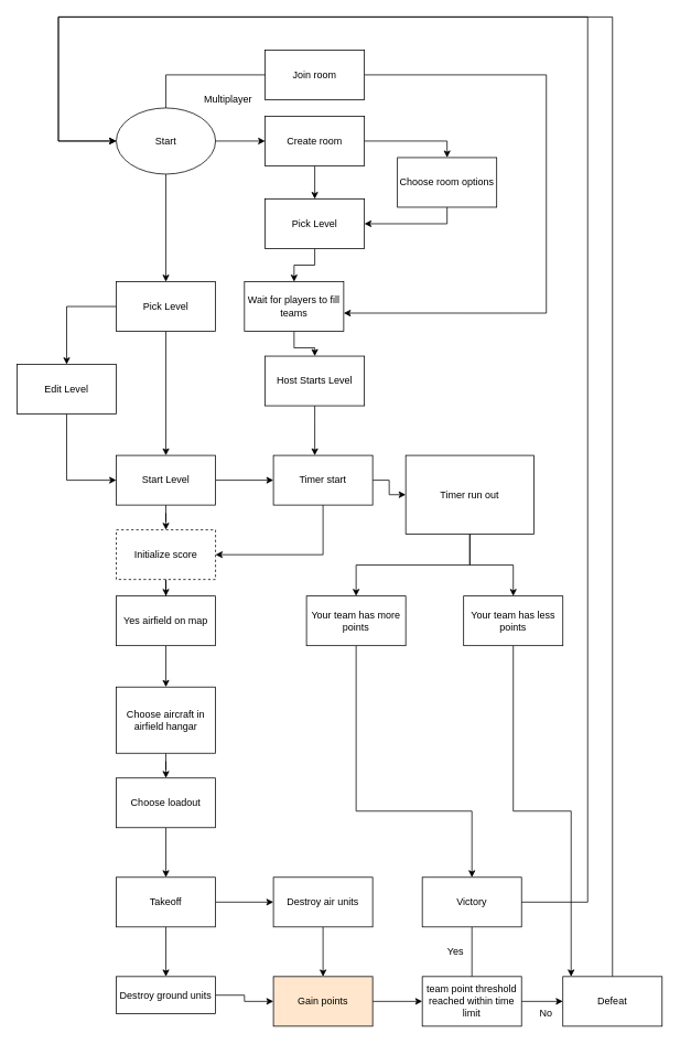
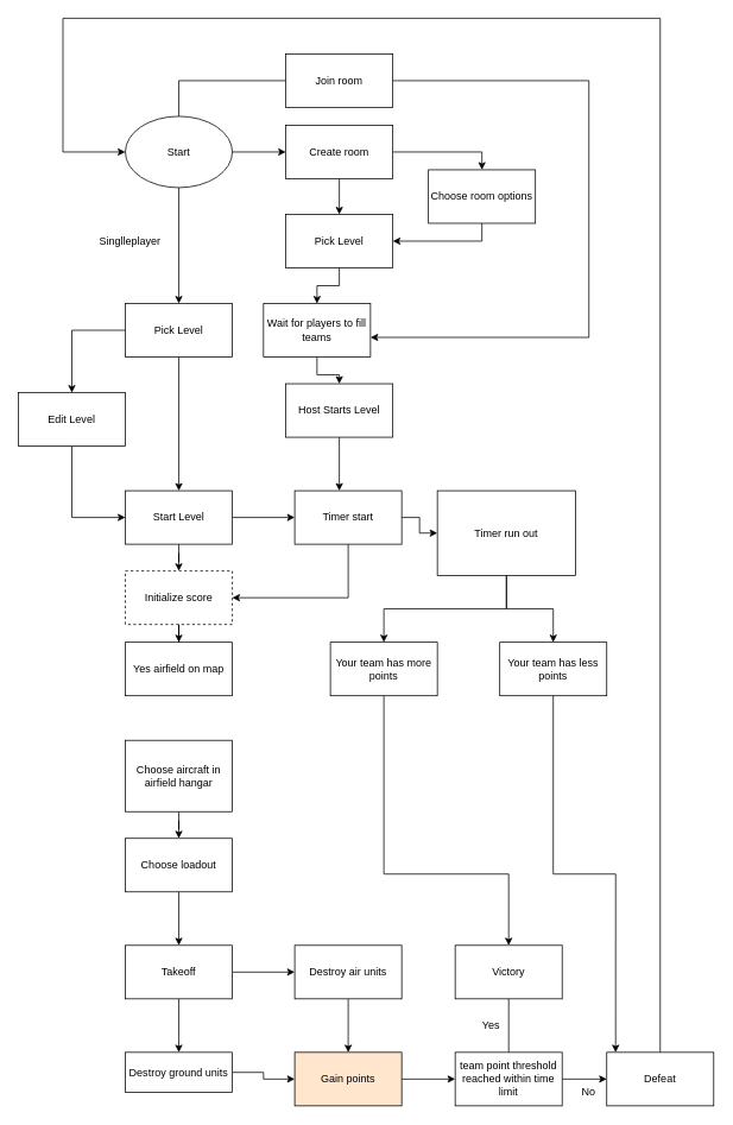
- <mxCell id="55" value="Multiplayer" style="text;html=1;align=center;verticalAlign=middle;resizable=0;points=[];autosize=1;strokeColor=none;fillColor=none;" vertex="1" parent="1"><mxGeometry x="240" y="110" width="70" height="20" as="geometry" /></mxCell>
+ <mxCell id="54" value="Singlleplayer" style="text;html=1;align=center;verticalAlign=middle;resizable=0;points=[];autosize=1;strokeColor=none;fillColor=none;" vertex="1" parent="1"><mxGeometry x="100" y="260" width="90" height="20" as="geometry" /></mxCell>
- <mxCell id="33" style="edgeStyle=orthogonalEdgeStyle;rounded=0;orthogonalLoop=1;jettySize=auto;html=1;entryX=0;entryY=0.5;entryDx=0;entryDy=0;" edge="1" parent="1" source="34" target="5"><mxGeometry relative="1" as="geometry"><Array as="points"><mxPoint x="710" y="1090" /><mxPoint x="710" y="20" /><mxPoint x="70" y="20" /><mxPoint x="70" y="170" /></Array></mxGeometry></mxCell>
- <mxCell id="15" style="edgeStyle=orthogonalEdgeStyle;rounded=0;orthogonalLoop=1;jettySize=auto;html=1;" edge="1" parent="1" source="16" target="18"><mxGeometry relative="1" as="geometry" /></mxCell>
